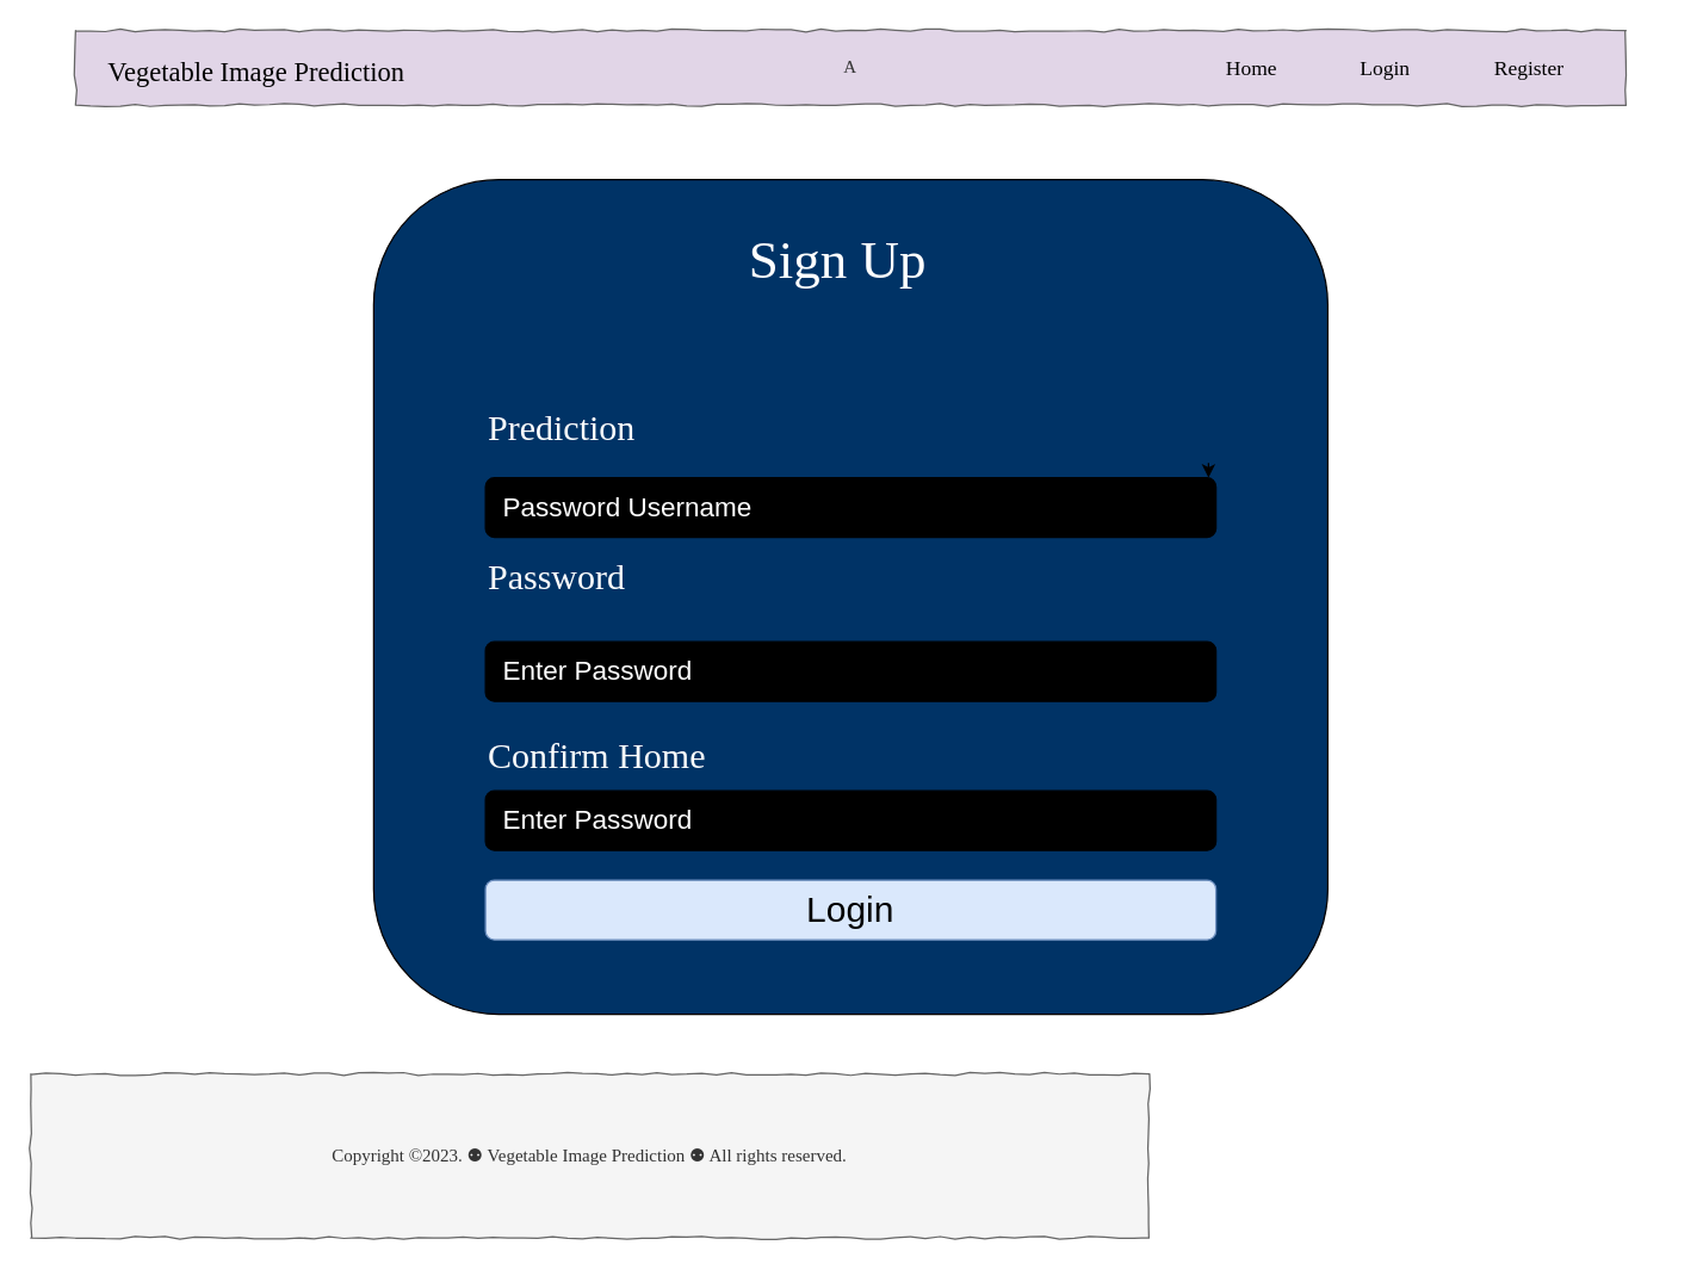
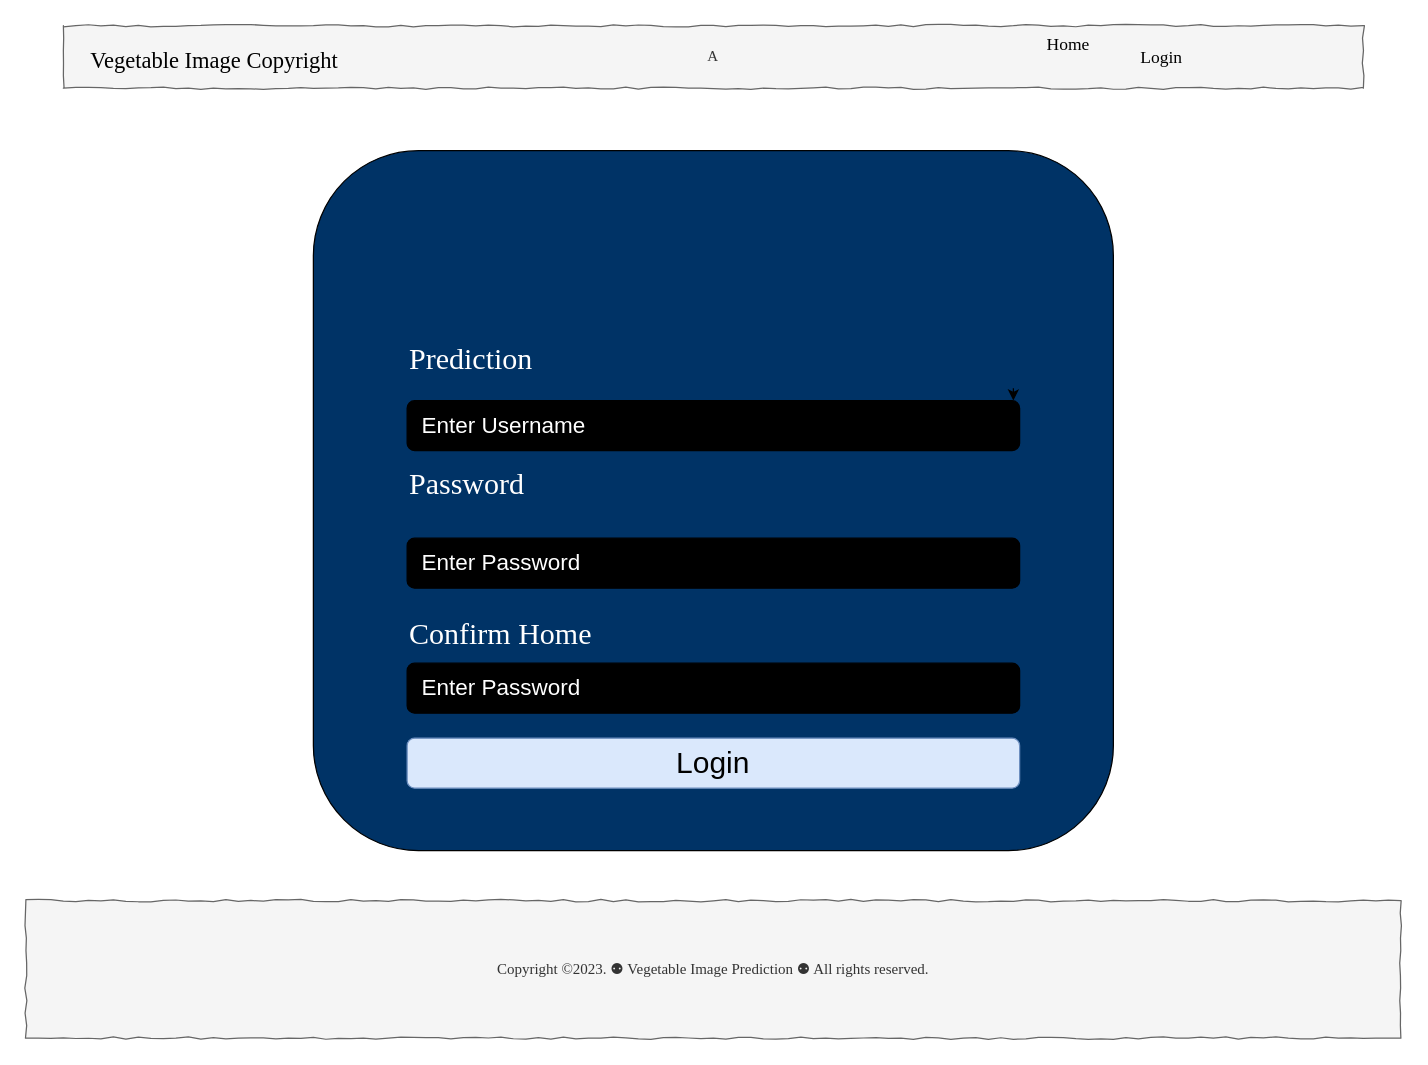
- <mxCell id="2" value="A" style="whiteSpace=wrap;html=1;rounded=0;shadow=0;labelBackgroundColor=none;strokeWidth=1;fillColor=#e1d5e7;fontFamily=Verdana;fontSize=12;align=center;comic=1;fontColor=#333333;strokeColor=#666666;" vertex="1" parent="1"><mxGeometry x="50" y="20" width="1040" height="50" as="geometry" /></mxCell>
+ <mxCell id="2" value="A" style="whiteSpace=wrap;html=1;rounded=0;shadow=0;labelBackgroundColor=none;strokeWidth=1;fillColor=#f5f5f5;fontFamily=Verdana;fontSize=12;align=center;comic=1;fontColor=#333333;strokeColor=#666666;" vertex="1" parent="1"><mxGeometry x="50" y="20" width="1040" height="50" as="geometry" /></mxCell>
- <mxCell id="3" value="Home" style="text;html=1;points=[];align=left;verticalAlign=top;spacingTop=-4;fontSize=14;fontFamily=Verdana" vertex="1" parent="1"><mxGeometry x="820" y="35" width="60" height="20" as="geometry" /></mxCell>
+ <mxCell id="3" value="Home" style="text;html=1;points=[];align=left;verticalAlign=top;spacingTop=-4;fontSize=14;fontFamily=Verdana" vertex="1" parent="1"><mxGeometry x="835" y="25" width="60" height="20" as="geometry" /></mxCell>
- <mxCell id="5" value="Register" style="text;html=1;points=[];align=left;verticalAlign=top;spacingTop=-4;fontSize=14;fontFamily=Verdana" vertex="1" parent="1"><mxGeometry x="1000" y="35" width="60" height="20" as="geometry" /></mxCell>
- <mxCell id="6" value="&lt;font style=&quot;font-size: 18px;&quot;&gt;Vegetable Image Prediction&lt;/font&gt;" style="text;html=1;points=[];align=left;verticalAlign=top;spacingTop=-4;fontSize=14;fontFamily=Verdana" vertex="1" parent="1"><mxGeometry x="70" y="35" width="60" height="20" as="geometry" /></mxCell>
+ <mxCell id="6" value="&lt;font style=&quot;font-size: 18px;&quot;&gt;Vegetable Image Copyright&lt;/font&gt;" style="text;html=1;points=[];align=left;verticalAlign=top;spacingTop=-4;fontSize=14;fontFamily=Verdana" vertex="1" parent="1"><mxGeometry x="70" y="35" width="60" height="20" as="geometry" /></mxCell>
- <mxCell id="8" value="&lt;font color=&quot;#ffffff&quot; style=&quot;font-size: 36px;&quot;&gt;Sign Up&lt;/font&gt;" style="text;html=1;points=[];align=left;verticalAlign=top;spacingTop=-4;fontSize=14;fontFamily=Verdana" vertex="1" parent="1"><mxGeometry x="500" y="150" width="190" height="60" as="geometry" /></mxCell>
- <mxCell id="11" value="&lt;font color=&quot;#ffffff&quot; style=&quot;font-size: 18px;&quot;&gt;&amp;nbsp; Password Username&lt;/font&gt;" style="rounded=1;whiteSpace=wrap;html=1;align=left;fillColor=#000000;" vertex="1" parent="1"><mxGeometry x="325" y="320" width="490" height="40" as="geometry" /></mxCell>
+ <mxCell id="11" value="&lt;font color=&quot;#ffffff&quot; style=&quot;font-size: 18px;&quot;&gt;&amp;nbsp; Enter Username&lt;/font&gt;" style="rounded=1;whiteSpace=wrap;html=1;align=left;fillColor=#000000;" vertex="1" parent="1"><mxGeometry x="325" y="320" width="490" height="40" as="geometry" /></mxCell>
- <mxCell id="15" value="Copyright ©2023. ⚉ Vegetable Image Prediction ⚉ All rights reserved." style="whiteSpace=wrap;html=1;rounded=0;shadow=0;labelBackgroundColor=none;strokeWidth=1;fillColor=#f5f5f5;fontFamily=Verdana;fontSize=12;align=center;comic=1;fontColor=#333333;strokeColor=#666666;" vertex="1" parent="1"><mxGeometry x="20" y="720" width="750" height="110" as="geometry" /></mxCell>
+ <mxCell id="15" value="Copyright ©2023. ⚉ Vegetable Image Prediction ⚉ All rights reserved." style="whiteSpace=wrap;html=1;rounded=0;shadow=0;labelBackgroundColor=none;strokeWidth=1;fillColor=#f5f5f5;fontFamily=Verdana;fontSize=12;align=center;comic=1;fontColor=#333333;strokeColor=#666666;" vertex="1" parent="1"><mxGeometry y="720" width="1100" height="110" as="geometry" x="20" /></mxCell>
